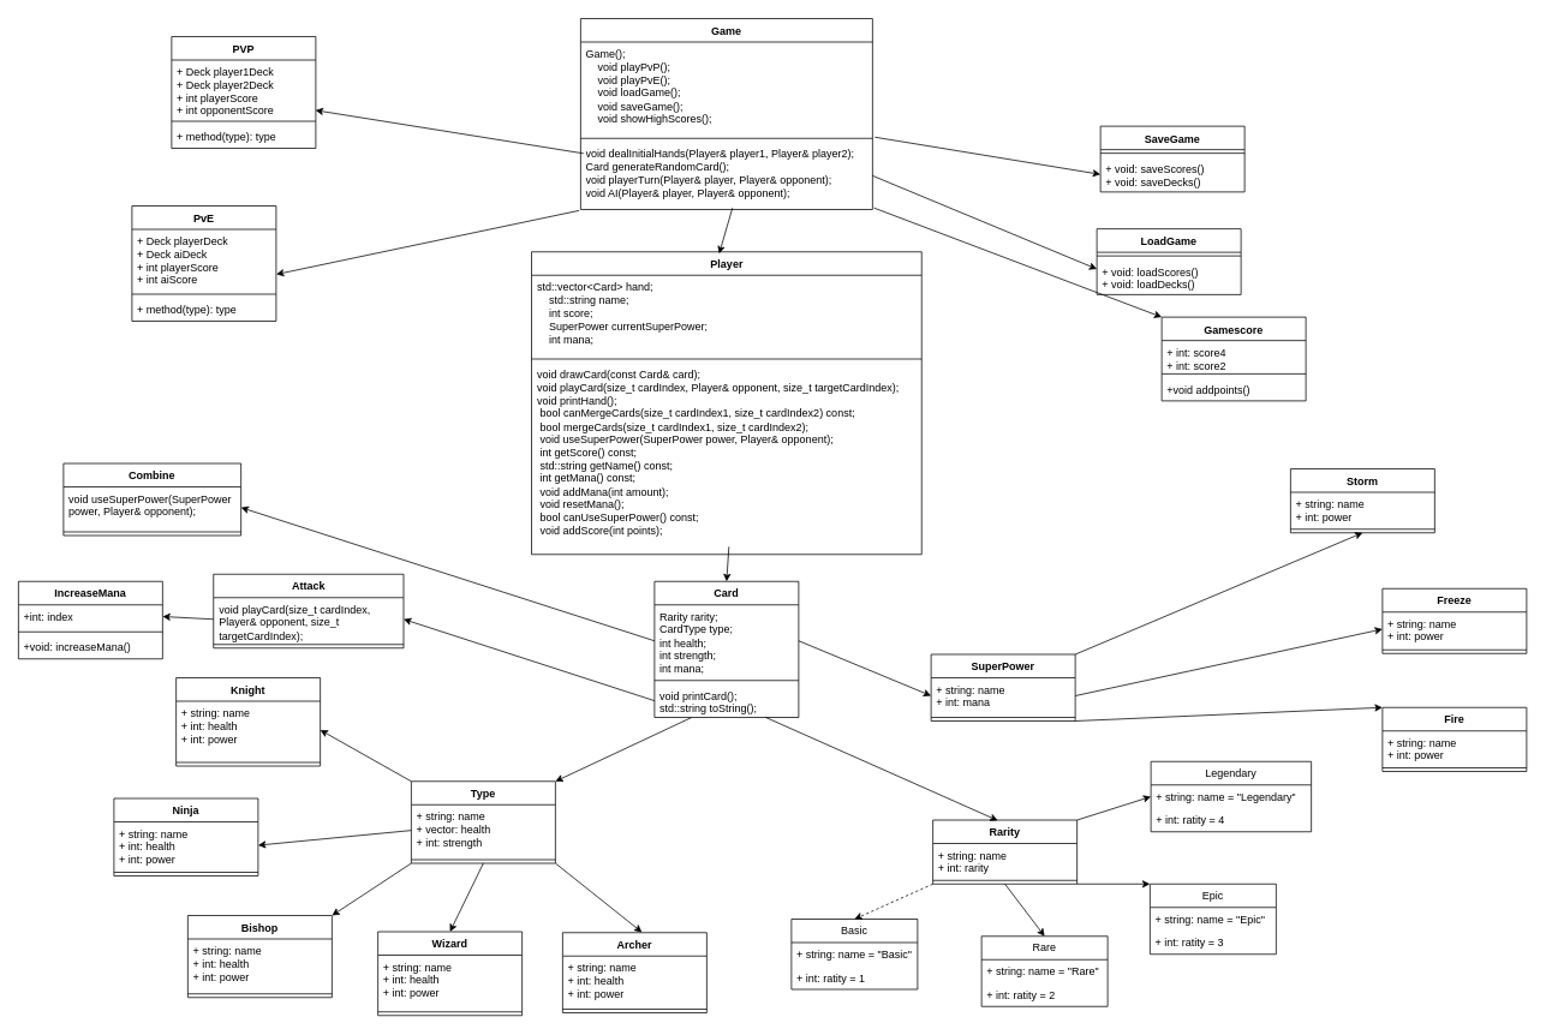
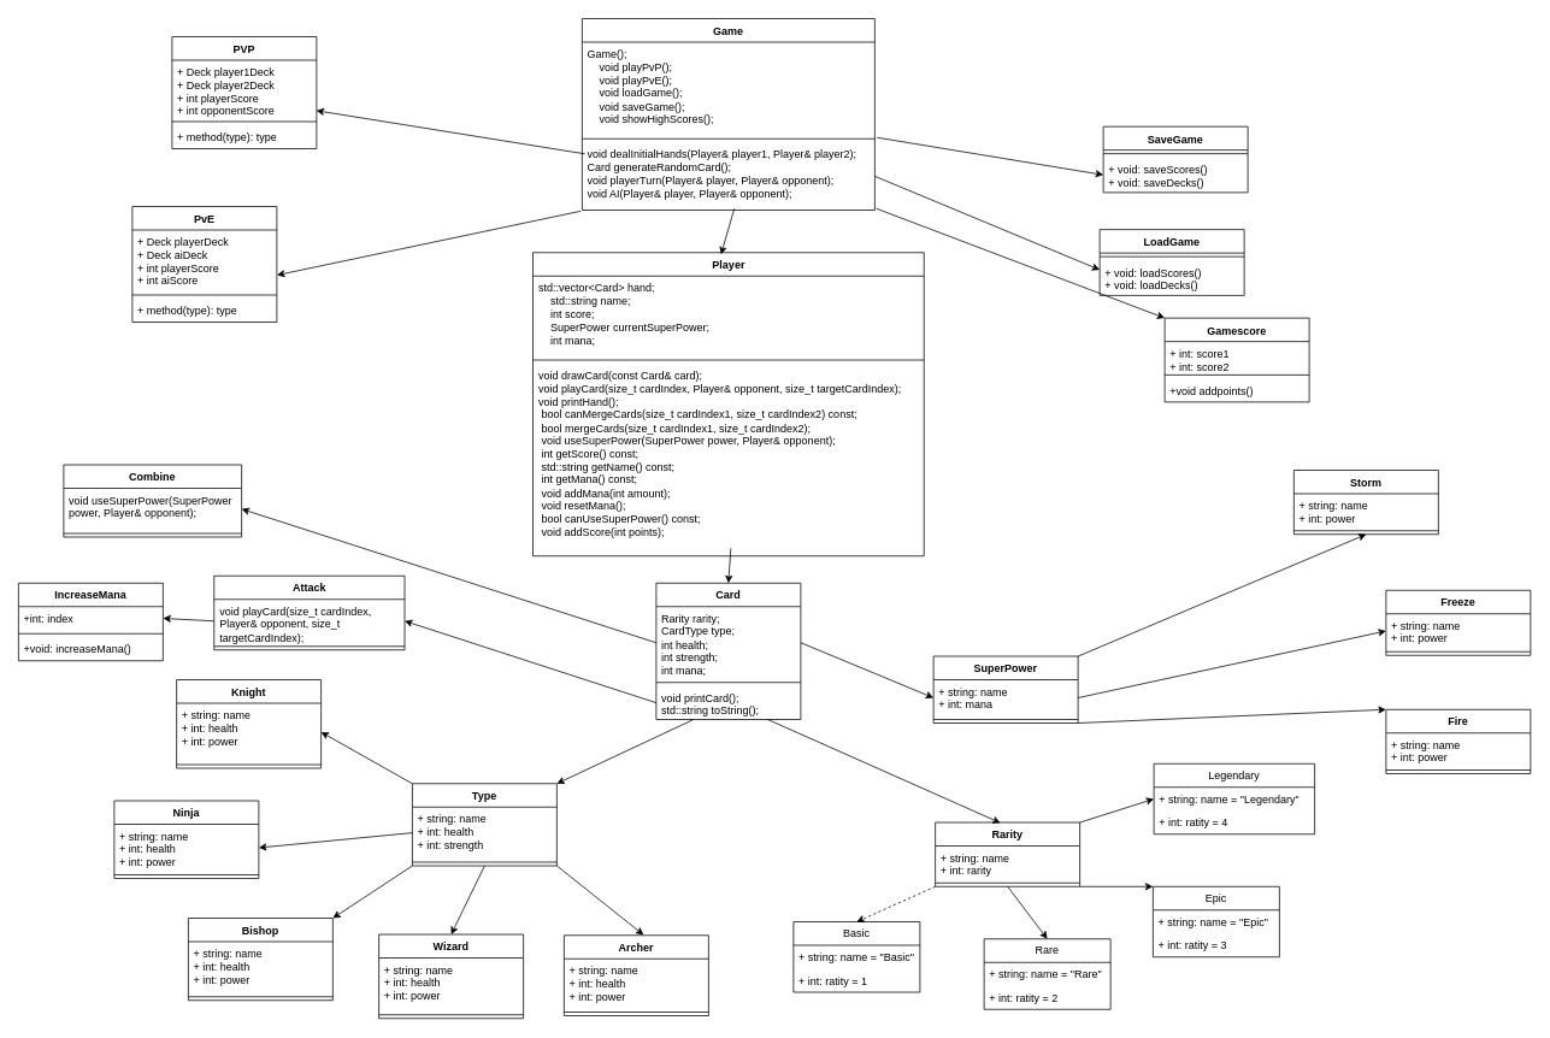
- <mxCell id="24" value="+ int: score4&lt;div&gt;+ int: score2&lt;/div&gt;" style="text;strokeColor=none;fillColor=none;align=left;verticalAlign=top;spacingLeft=4;spacingRight=4;overflow=hidden;rotatable=0;points=[[0,0.5],[1,0.5]];portConstraint=eastwest;whiteSpace=wrap;html=1;" parent="23" vertex="1"><mxGeometry y="26" width="160" height="33" as="geometry" /></mxCell>
+ <mxCell id="24" value="+ int: score1&lt;div&gt;+ int: score2&lt;/div&gt;" style="text;strokeColor=none;fillColor=none;align=left;verticalAlign=top;spacingLeft=4;spacingRight=4;overflow=hidden;rotatable=0;points=[[0,0.5],[1,0.5]];portConstraint=eastwest;whiteSpace=wrap;html=1;" parent="23" vertex="1"><mxGeometry y="26" width="160" height="33" as="geometry" /></mxCell>
- <mxCell id="7" value="&lt;div&gt;+ string: name&lt;/div&gt;+ vector: health&lt;div&gt;+ int: strength&lt;/div&gt;" style="text;strokeColor=none;fillColor=none;align=left;verticalAlign=top;spacingLeft=4;spacingRight=4;overflow=hidden;rotatable=0;points=[[0,0.5],[1,0.5]];portConstraint=eastwest;whiteSpace=wrap;html=1;" parent="6" vertex="1"><mxGeometry y="26" width="160" height="57" as="geometry" /></mxCell>
+ <mxCell id="7" value="&lt;div&gt;+ string: name&lt;/div&gt;+ int: health&lt;div&gt;+ int: strength&lt;/div&gt;" style="text;strokeColor=none;fillColor=none;align=left;verticalAlign=top;spacingLeft=4;spacingRight=4;overflow=hidden;rotatable=0;points=[[0,0.5],[1,0.5]];portConstraint=eastwest;whiteSpace=wrap;html=1;" parent="6" vertex="1"><mxGeometry y="26" width="160" height="57" as="geometry" /></mxCell>
